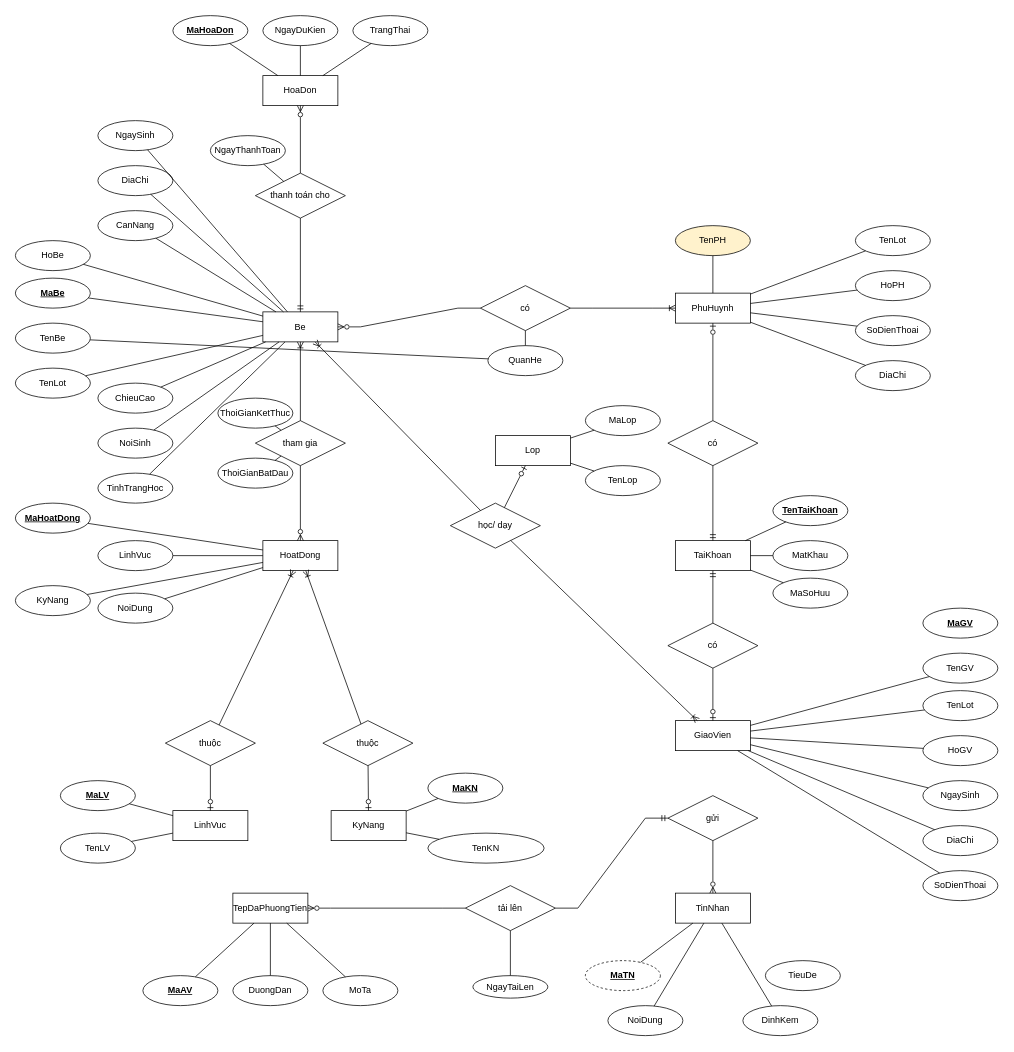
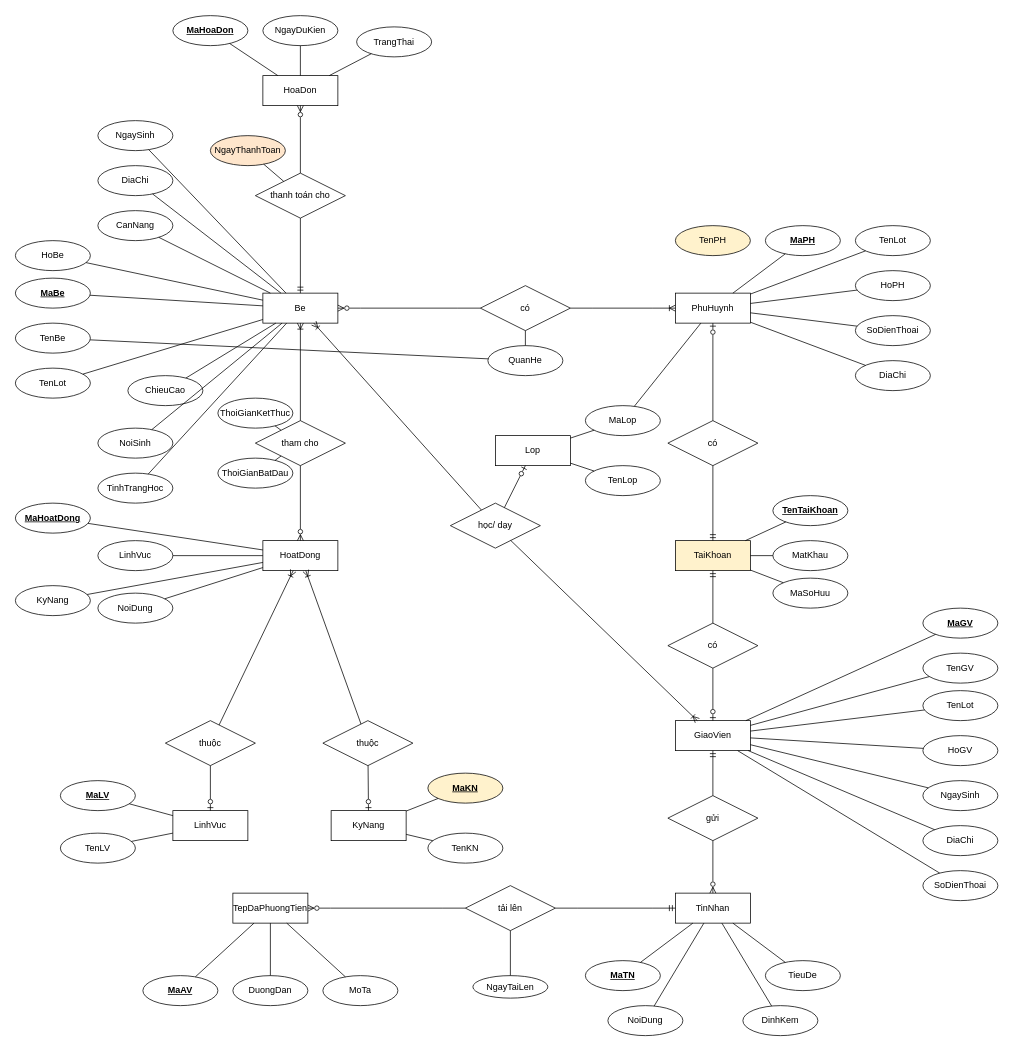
- <mxCell id="40" value="&#10;&#10;&lt;span style=&quot;&quot;&gt;TrangThai&lt;/span&gt;&#10;&#10;" style="ellipse;whiteSpace=wrap;html=1;align=center;" vertex="1" parent="1"><mxGeometry x="470" y="20" width="100" height="40" as="geometry" /></mxCell>
+ <mxCell id="40" value="&#10;&#10;&lt;span style=&quot;&quot;&gt;TrangThai&lt;/span&gt;&#10;&#10;" style="ellipse;whiteSpace=wrap;html=1;align=center;" vertex="1" parent="1"><mxGeometry x="475" y="35" width="100" height="40" as="geometry" /></mxCell>
- <mxCell id="134" value="&lt;span&gt;NgayThanhToan&lt;/span&gt;" style="ellipse;whiteSpace=wrap;html=1;align=center;" vertex="1" parent="1"><mxGeometry x="280" y="180" width="100" height="40" as="geometry" /></mxCell>
+ <mxCell id="134" value="&lt;span&gt;NgayThanhToan&lt;/span&gt;" style="ellipse;whiteSpace=wrap;html=1;align=center;fillColor=#ffe6cc;" vertex="1" parent="1"><mxGeometry x="280" y="180" width="100" height="40" as="geometry" /></mxCell>
+ <mxCell id="55" value="&#10;&#10;&lt;span style=&quot;&quot;&gt;MaPH&lt;/span&gt;&#10;&#10;" style="ellipse;whiteSpace=wrap;html=1;align=center;fontStyle=5" vertex="1" parent="1"><mxGeometry x="1020" y="300" width="100" height="40" as="geometry" /></mxCell>
+ <mxCell id="133" value="" style="endArrow=none;html=1;rounded=0;" edge="1" parent="1" source="54" target="55"><mxGeometry relative="1" as="geometry"><mxPoint x="980" y="400" as="sourcePoint" /><mxPoint x="960" y="350" as="targetPoint" /></mxGeometry></mxCell>
- <mxCell id="127" value="" style="endArrow=none;html=1;rounded=0;" edge="1" parent="1" source="54" target="56"><mxGeometry relative="1" as="geometry"><mxPoint x="990" y="480" as="sourcePoint" /><mxPoint x="1150" y="480" as="targetPoint" /></mxGeometry></mxCell>
+ <mxCell id="127" value="" style="endArrow=none;html=1;rounded=0;" edge="1" parent="1" source="54" target="143"><mxGeometry relative="1" as="geometry"><mxPoint x="990" y="480" as="sourcePoint" /><mxPoint x="1150" y="480" as="targetPoint" /></mxGeometry></mxCell>
- <mxCell id="2" value="Be" style="whiteSpace=wrap;html=1;align=center;" parent="1" vertex="1"><mxGeometry x="350" y="415" width="100" height="40" as="geometry" /></mxCell>
+ <mxCell id="2" value="Be" style="whiteSpace=wrap;html=1;align=center;" parent="1" vertex="1"><mxGeometry x="350" y="390" width="100" height="40" as="geometry" /></mxCell>
- <mxCell id="10" value="&#10;&#10;&lt;span style=&quot;&quot;&gt;ChieuCao&lt;/span&gt;&#10;&#10;" style="ellipse;whiteSpace=wrap;html=1;align=center;" parent="1" vertex="1"><mxGeometry x="130" y="510" width="100" height="40" as="geometry" /></mxCell>
+ <mxCell id="10" value="&#10;&#10;&lt;span style=&quot;&quot;&gt;ChieuCao&lt;/span&gt;&#10;&#10;" style="ellipse;whiteSpace=wrap;html=1;align=center;" parent="1" vertex="1"><mxGeometry x="170" y="500" width="100" height="40" as="geometry" /></mxCell>
- <mxCell id="68" value="tham gia" style="shape=rhombus;perimeter=rhombusPerimeter;whiteSpace=wrap;html=1;align=center;" vertex="1" parent="1"><mxGeometry x="340" y="560" width="120" height="60" as="geometry" /></mxCell>
+ <mxCell id="68" value="tham cho" style="shape=rhombus;perimeter=rhombusPerimeter;whiteSpace=wrap;html=1;align=center;" vertex="1" parent="1"><mxGeometry x="340" y="560" width="120" height="60" as="geometry" /></mxCell>
- <mxCell id="13" value="&#10;&#10;&lt;span style=&quot;&quot;&gt;TaiKhoan&lt;/span&gt;&#10;&#10;" style="whiteSpace=wrap;html=1;align=center;" parent="1" vertex="1"><mxGeometry x="900" y="720" width="100" height="40" as="geometry" /></mxCell>
+ <mxCell id="13" value="&#10;&#10;&lt;span style=&quot;&quot;&gt;TaiKhoan&lt;/span&gt;&#10;&#10;" style="whiteSpace=wrap;html=1;align=center;fillColor=#fff2cc;" parent="1" vertex="1"><mxGeometry x="900" y="720" width="100" height="40" as="geometry" /></mxCell>
+ <mxCell id="120" value="" style="endArrow=none;html=1;rounded=0;" edge="1" parent="1" source="16" target="17"><mxGeometry relative="1" as="geometry"><mxPoint x="1060" y="1070" as="sourcePoint" /><mxPoint x="1220" y="1070" as="targetPoint" /></mxGeometry></mxCell>
+ <mxCell id="82" value="" style="fontSize=12;html=1;endArrow=ERmandOne;rounded=0;endFill=0;" edge="1" parent="1" source="81" target="16"><mxGeometry width="100" height="100" relative="1" as="geometry"><mxPoint x="810" y="1110" as="sourcePoint" /><mxPoint x="810" y="1040" as="targetPoint" /></mxGeometry></mxCell>
- <mxCell id="35" value="&#10;&#10;&lt;span style=&quot;&quot;&gt;MaKN&lt;/span&gt;&#10;&#10;" style="ellipse;whiteSpace=wrap;html=1;align=center;fontStyle=5" vertex="1" parent="1"><mxGeometry x="570" y="1030" width="100" height="40" as="geometry" /></mxCell>
+ <mxCell id="35" value="&#10;&#10;&lt;span style=&quot;&quot;&gt;MaKN&lt;/span&gt;&#10;&#10;" style="ellipse;whiteSpace=wrap;html=1;align=center;fontStyle=5;fillColor=#fff2cc;" vertex="1" parent="1"><mxGeometry x="570" y="1030" width="100" height="40" as="geometry" /></mxCell>
- <mxCell id="36" value="&#10;&#10;&lt;span style=&quot;&quot;&gt;TenKN&lt;/span&gt;&#10;&#10;" style="ellipse;whiteSpace=wrap;html=1;align=center;" vertex="1" parent="1"><mxGeometry x="570" y="1110" width="155" height="40" as="geometry" /></mxCell>
+ <mxCell id="36" value="&#10;&#10;&lt;span style=&quot;&quot;&gt;TenKN&lt;/span&gt;&#10;&#10;" style="ellipse;whiteSpace=wrap;html=1;align=center;" vertex="1" parent="1"><mxGeometry x="570" y="1110" width="100" height="40" as="geometry" /></mxCell>
- <mxCell id="84" value="" style="edgeStyle=entityRelationEdgeStyle;fontSize=12;html=1;endArrow=ERmandOne;endFill=0;rounded=0;" edge="1" parent="1" source="80" target="81"><mxGeometry width="100" height="100" relative="1" as="geometry"><mxPoint x="560" y="1200" as="sourcePoint" /><mxPoint x="660" y="1100" as="targetPoint" /></mxGeometry></mxCell>
+ <mxCell id="84" value="" style="edgeStyle=entityRelationEdgeStyle;fontSize=12;html=1;endArrow=ERmandOne;endFill=0;rounded=0;" edge="1" parent="1" source="80" target="41"><mxGeometry width="100" height="100" relative="1" as="geometry"><mxPoint x="560" y="1200" as="sourcePoint" /><mxPoint x="660" y="1100" as="targetPoint" /></mxGeometry></mxCell>
+ <mxCell id="91" value="" style="endArrow=none;html=1;rounded=0;" edge="1" parent="1" source="43" target="41"><mxGeometry relative="1" as="geometry"><mxPoint x="960" y="1290" as="sourcePoint" /><mxPoint x="960" y="1240" as="targetPoint" /></mxGeometry></mxCell>
- <mxCell id="42" value="&#10;&#10;&lt;span style=&quot;&quot;&gt;MaTN&lt;/span&gt;&#10;&#10;" style="ellipse;whiteSpace=wrap;html=1;align=center;fontStyle=5;dashed=1;" vertex="1" parent="1"><mxGeometry x="780" y="1280" width="100" height="40" as="geometry" /></mxCell>
+ <mxCell id="42" value="&#10;&#10;&lt;span style=&quot;&quot;&gt;MaTN&lt;/span&gt;&#10;&#10;" style="ellipse;whiteSpace=wrap;html=1;align=center;fontStyle=5" vertex="1" parent="1"><mxGeometry x="780" y="1280" width="100" height="40" as="geometry" /></mxCell>
